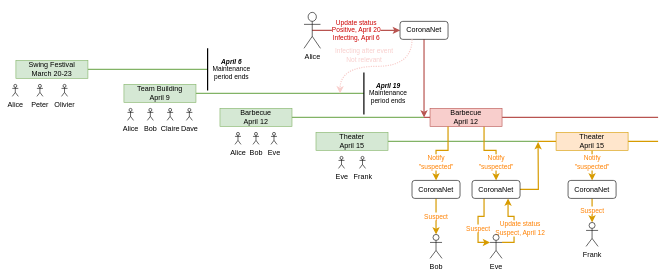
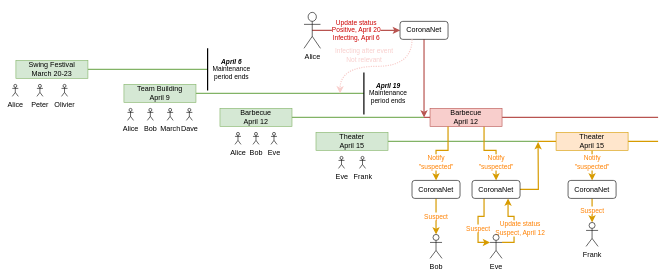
- <mxCell id="16" value="Claire" style="shape=umlActor;verticalLabelPosition=bottom;labelBackgroundColor=#ffffff;verticalAlign=top;html=1;outlineConnect=0;" vertex="1" parent="1"><mxGeometry x="278" y="180" width="10" height="20" as="geometry" /></mxCell>
+ <mxCell id="16" value="March" style="shape=umlActor;verticalLabelPosition=bottom;labelBackgroundColor=#ffffff;verticalAlign=top;html=1;outlineConnect=0;" vertex="1" parent="1"><mxGeometry x="278" y="180" width="10" height="20" as="geometry" /></mxCell>
